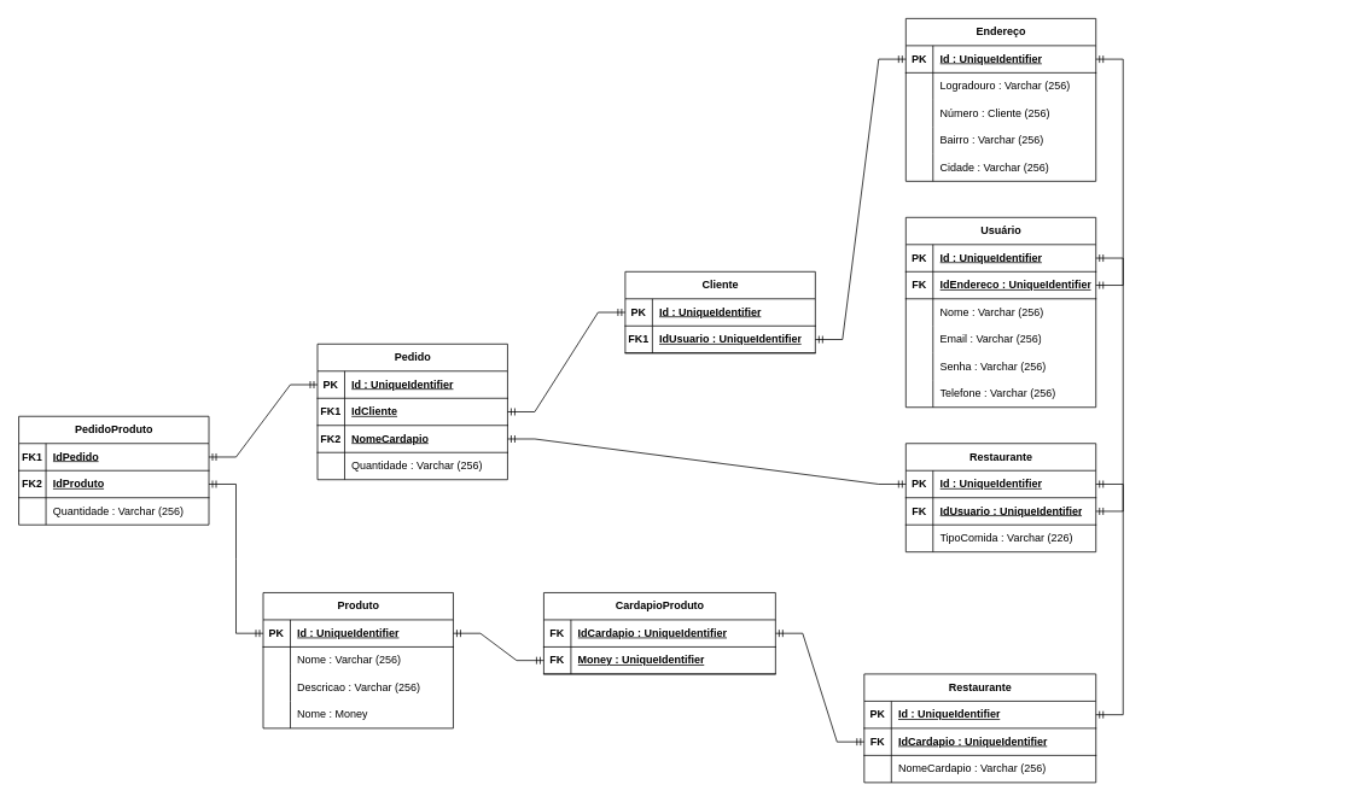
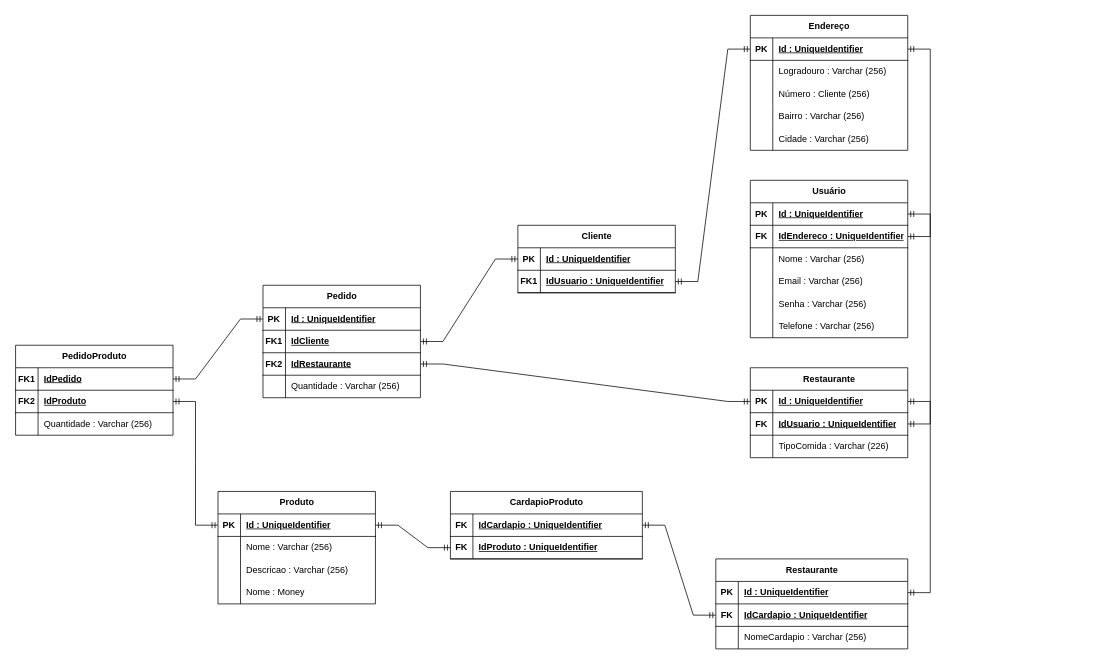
- <mxCell id="96" value="NomeCardapio" style="shape=partialRectangle;connectable=0;fillColor=none;top=0;left=0;bottom=0;right=0;align=left;spacingLeft=6;fontStyle=5;overflow=hidden;whiteSpace=wrap;html=1;" parent="94" vertex="1"><mxGeometry x="30" width="180" height="30" as="geometry"><mxRectangle width="180" height="30" as="alternateBounds" /></mxGeometry></mxCell>
+ <mxCell id="96" value="IdRestaurante" style="shape=partialRectangle;connectable=0;fillColor=none;top=0;left=0;bottom=0;right=0;align=left;spacingLeft=6;fontStyle=5;overflow=hidden;whiteSpace=wrap;html=1;" parent="94" vertex="1"><mxGeometry x="30" width="180" height="30" as="geometry"><mxRectangle width="180" height="30" as="alternateBounds" /></mxGeometry></mxCell>
- <mxCell id="63" value="Money : UniqueIdentifier" style="shape=partialRectangle;connectable=0;fillColor=none;top=0;left=0;bottom=0;right=0;align=left;spacingLeft=6;fontStyle=5;overflow=hidden;whiteSpace=wrap;html=1;" parent="61" vertex="1"><mxGeometry x="30" width="226" height="30" as="geometry"><mxRectangle width="226" height="30" as="alternateBounds" /></mxGeometry></mxCell>
+ <mxCell id="63" value="IdProduto : UniqueIdentifier" style="shape=partialRectangle;connectable=0;fillColor=none;top=0;left=0;bottom=0;right=0;align=left;spacingLeft=6;fontStyle=5;overflow=hidden;whiteSpace=wrap;html=1;" parent="61" vertex="1"><mxGeometry x="30" width="226" height="30" as="geometry"><mxRectangle width="226" height="30" as="alternateBounds" /></mxGeometry></mxCell>
